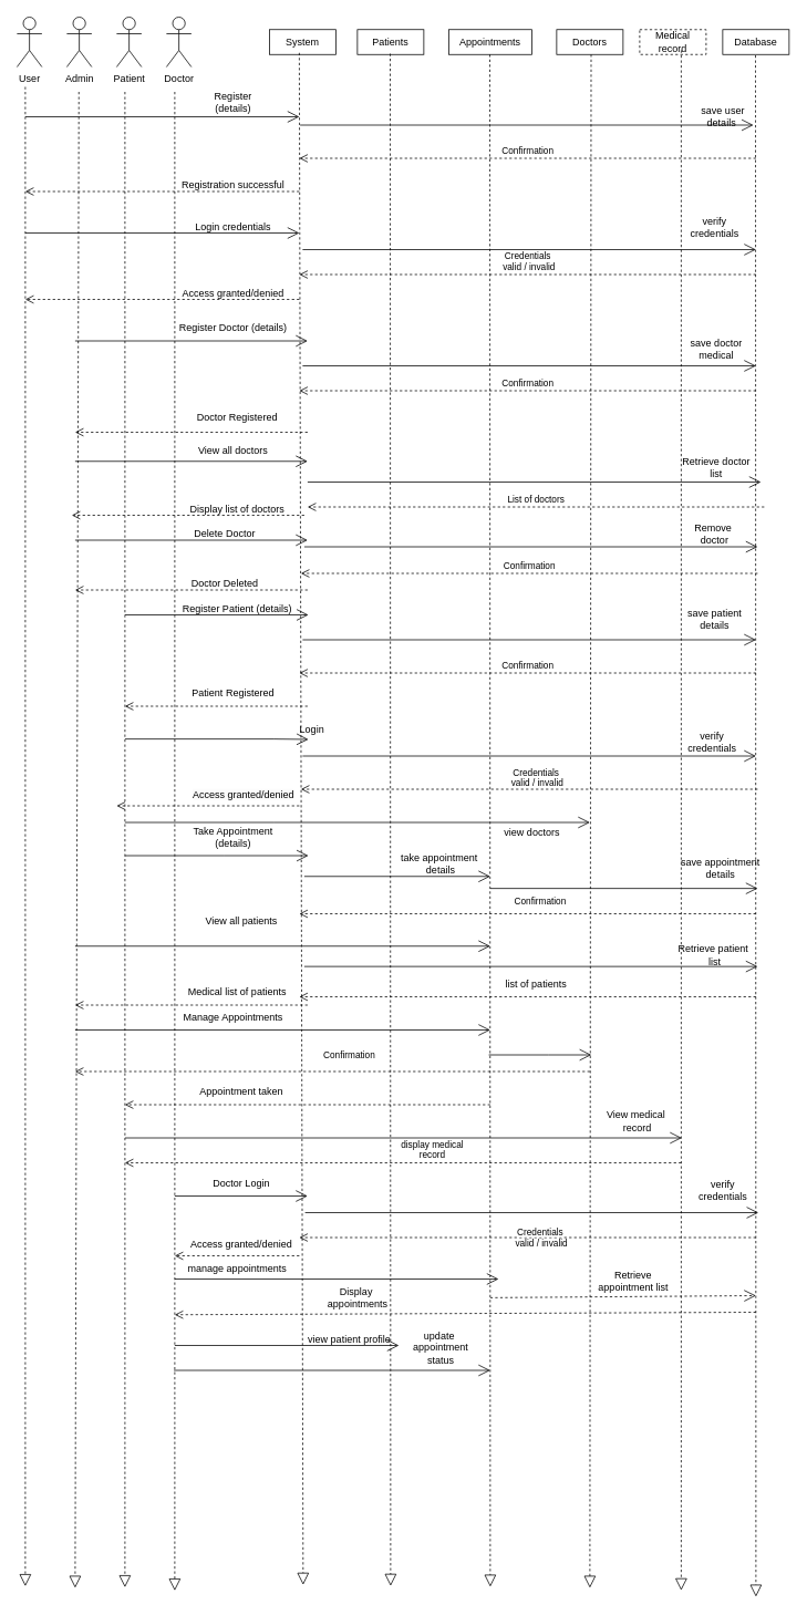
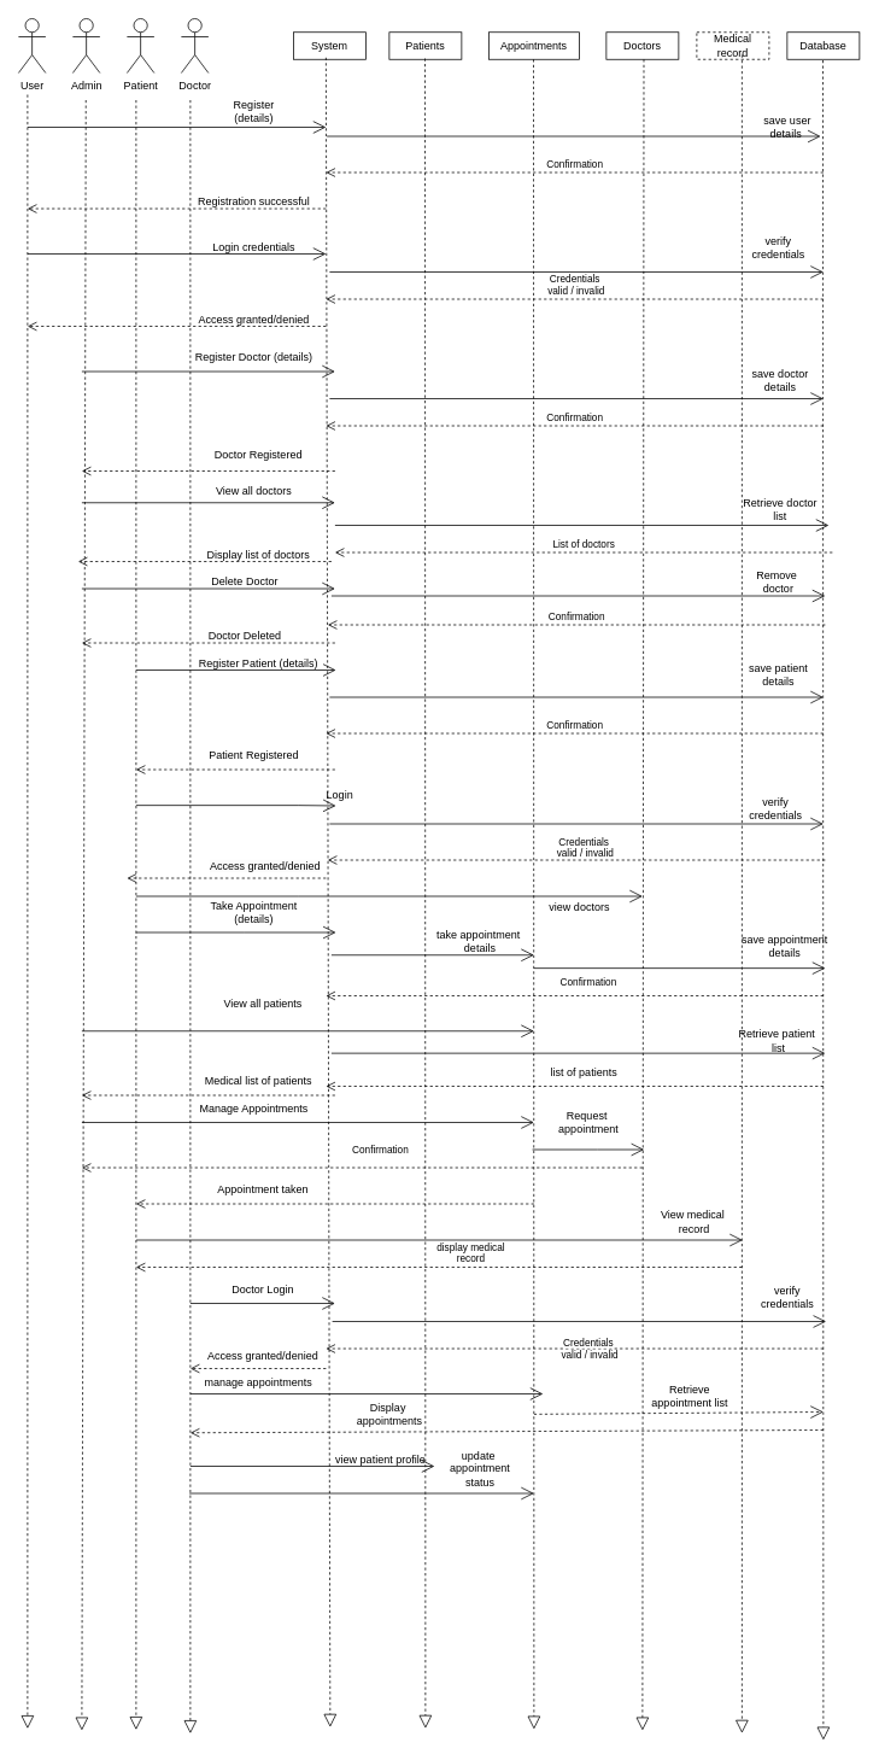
- <mxCell id="39" value="save doctor&lt;div&gt;medical&lt;/div&gt;" style="text;html=1;align=center;verticalAlign=middle;resizable=0;points=[];autosize=1;strokeColor=none;fillColor=none;" parent="1" vertex="1"><mxGeometry x="817" y="400" width="90" height="40" as="geometry" /></mxCell>
+ <mxCell id="39" value="save doctor&lt;div&gt;details&lt;/div&gt;" style="text;html=1;align=center;verticalAlign=middle;resizable=0;points=[];autosize=1;strokeColor=none;fillColor=none;" parent="1" vertex="1"><mxGeometry x="817" y="400" width="90" height="40" as="geometry" /></mxCell>
+ <mxCell id="84" value="Request&amp;nbsp;&lt;div&gt;appointment&lt;/div&gt;" style="text;html=1;align=center;verticalAlign=middle;resizable=0;points=[];autosize=1;strokeColor=none;fillColor=none;" parent="1" vertex="1"><mxGeometry x="605" y="1220" width="90" height="40" as="geometry" /></mxCell>
